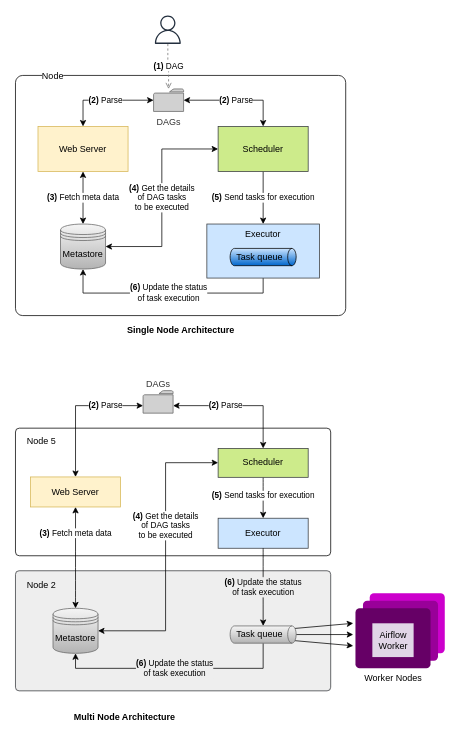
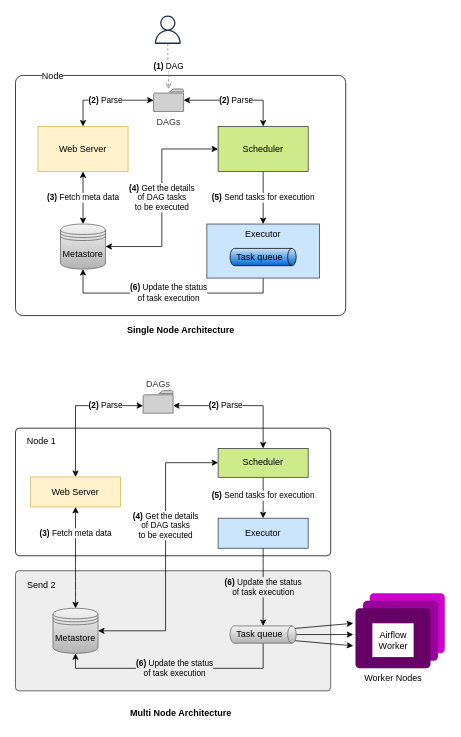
- <mxCell id="24" value="Node 5" style="text;html=1;strokeColor=none;fillColor=none;align=center;verticalAlign=middle;whiteSpace=wrap;rounded=0;labelBackgroundColor=none;" vertex="1" parent="1"><mxGeometry x="30" y="577" width="50" height="20" as="geometry" /></mxCell>
+ <mxCell id="24" value="Node 1" style="text;html=1;strokeColor=none;fillColor=none;align=center;verticalAlign=middle;whiteSpace=wrap;rounded=0;labelBackgroundColor=none;" vertex="1" parent="1"><mxGeometry x="30" y="577" width="50" height="20" as="geometry" /></mxCell>
- <mxCell id="41" value="Node 2" style="text;html=1;strokeColor=none;fillColor=none;align=center;verticalAlign=middle;whiteSpace=wrap;rounded=0;labelBackgroundColor=none;" vertex="1" parent="1"><mxGeometry x="30" y="770" width="50" height="20" as="geometry" /></mxCell>
+ <mxCell id="41" value="Send 2" style="text;html=1;strokeColor=none;fillColor=none;align=center;verticalAlign=middle;whiteSpace=wrap;rounded=0;labelBackgroundColor=none;" vertex="1" parent="1"><mxGeometry x="30" y="770" width="50" height="20" as="geometry" /></mxCell>
- <mxCell id="43" value="Airflow Worker" style="rounded=0;whiteSpace=wrap;html=1;shadow=0;labelBackgroundColor=none;strokeWidth=1;strokeColor=none;fillColor=#e1d5e7;" vertex="1" parent="1"><mxGeometry x="495.5" y="830" width="55" height="45" as="geometry" /></mxCell>
+ <mxCell id="43" value="Airflow Worker" style="rounded=0;whiteSpace=wrap;html=1;shadow=0;labelBackgroundColor=none;strokeWidth=1;strokeColor=none;" vertex="1" parent="1"><mxGeometry x="495.5" y="830" width="55" height="45" as="geometry" /></mxCell>
- <mxCell id="33" value="Multi Node Architecture" style="text;html=1;strokeColor=none;fillColor=none;align=center;verticalAlign=middle;whiteSpace=wrap;rounded=0;labelBackgroundColor=none;fontStyle=1" vertex="1" parent="1"><mxGeometry x="81.5" y="945" width="167" height="20" as="geometry" /></mxCell>
+ <mxCell id="33" value="Multi Node Architecture" style="text;html=1;strokeColor=none;fillColor=none;align=center;verticalAlign=middle;whiteSpace=wrap;rounded=0;labelBackgroundColor=none;fontStyle=1" vertex="1" parent="1"><mxGeometry x="156.5" y="940" width="167" height="20" as="geometry" /></mxCell>
